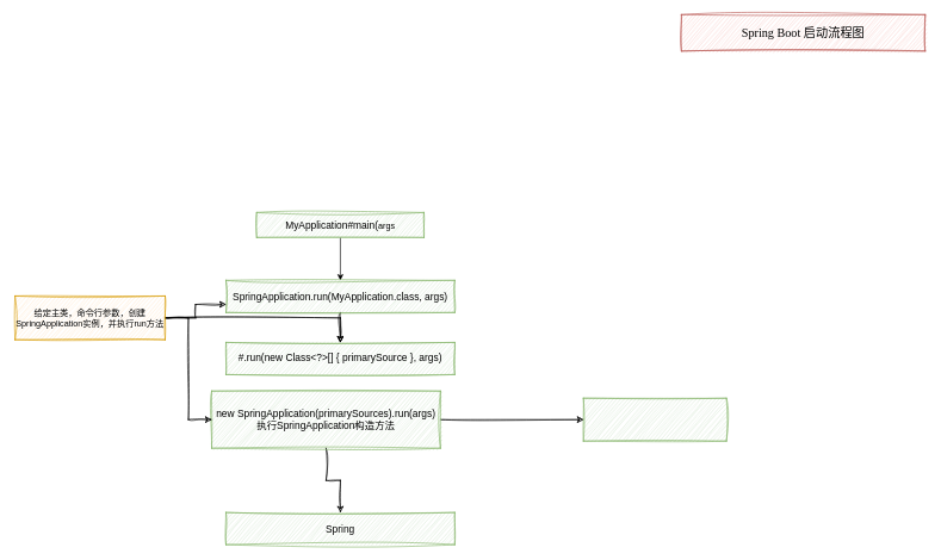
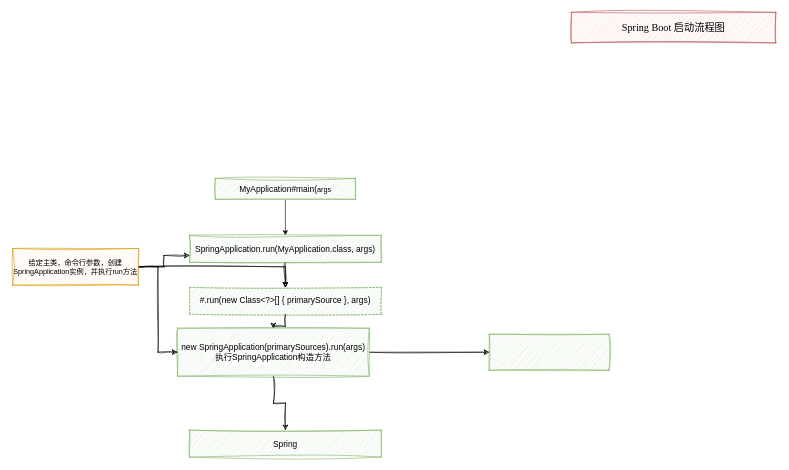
- <mxCell id="8" value="&lt;font style=&quot;font-size: 14px;&quot;&gt;#.run(new Class&amp;lt;?&amp;gt;[] { primarySource }, args)&lt;/font&gt;" style="rounded=0;whiteSpace=wrap;html=1;sketch=1;jiggle=2;curveFitting=1;strokeColor=#82b366;align=center;verticalAlign=middle;fontFamily=Helvetica;fontSize=12;fillColor=#d5e8d4;" vertex="1" parent="1"><mxGeometry x="315" y="478.88" width="320" height="45" as="geometry" /></mxCell>
+ <mxCell id="8" value="&lt;font style=&quot;font-size: 14px;&quot;&gt;#.run(new Class&amp;lt;?&amp;gt;[] { primarySource }, args)&lt;/font&gt;" style="rounded=0;whiteSpace=wrap;html=1;sketch=1;jiggle=2;curveFitting=1;strokeColor=#82b366;align=center;verticalAlign=middle;fontFamily=Helvetica;fontSize=12;fillColor=#d5e8d4;dashed=1;" vertex="1" parent="1"><mxGeometry x="315" y="478.88" width="320" height="45" as="geometry" /></mxCell>
+ <mxCell id="7" style="edgeStyle=orthogonalEdgeStyle;rounded=0;sketch=1;hachureGap=4;jiggle=2;curveFitting=1;orthogonalLoop=1;jettySize=auto;html=1;fontFamily=Architects Daughter;fontSource=https%3A%2F%2Ffonts.googleapis.com%2Fcss%3Ffamily%3DArchitects%2BDaughter;fontSize=16;" edge="1" parent="1" source="8" target="11"><mxGeometry relative="1" as="geometry" /></mxCell>
